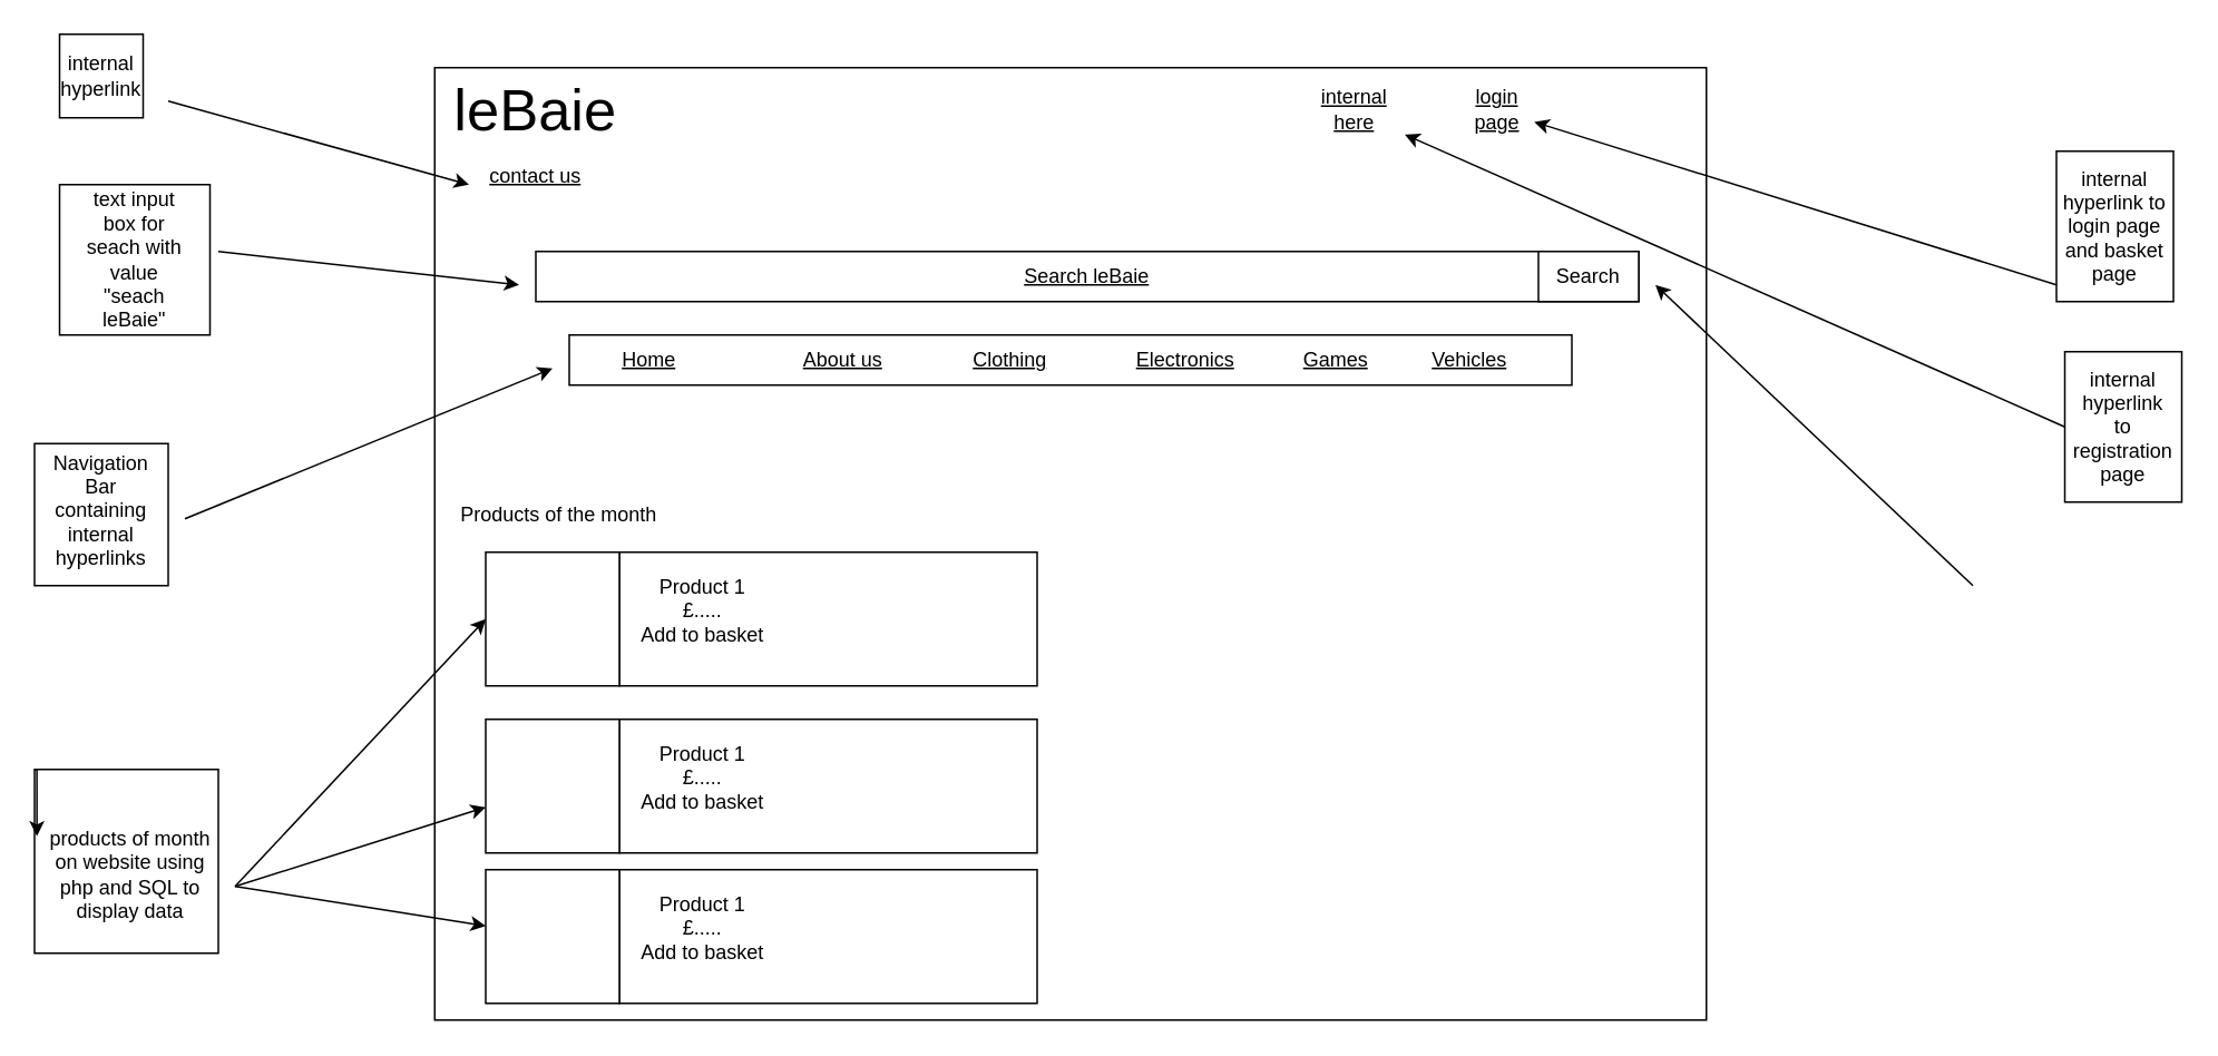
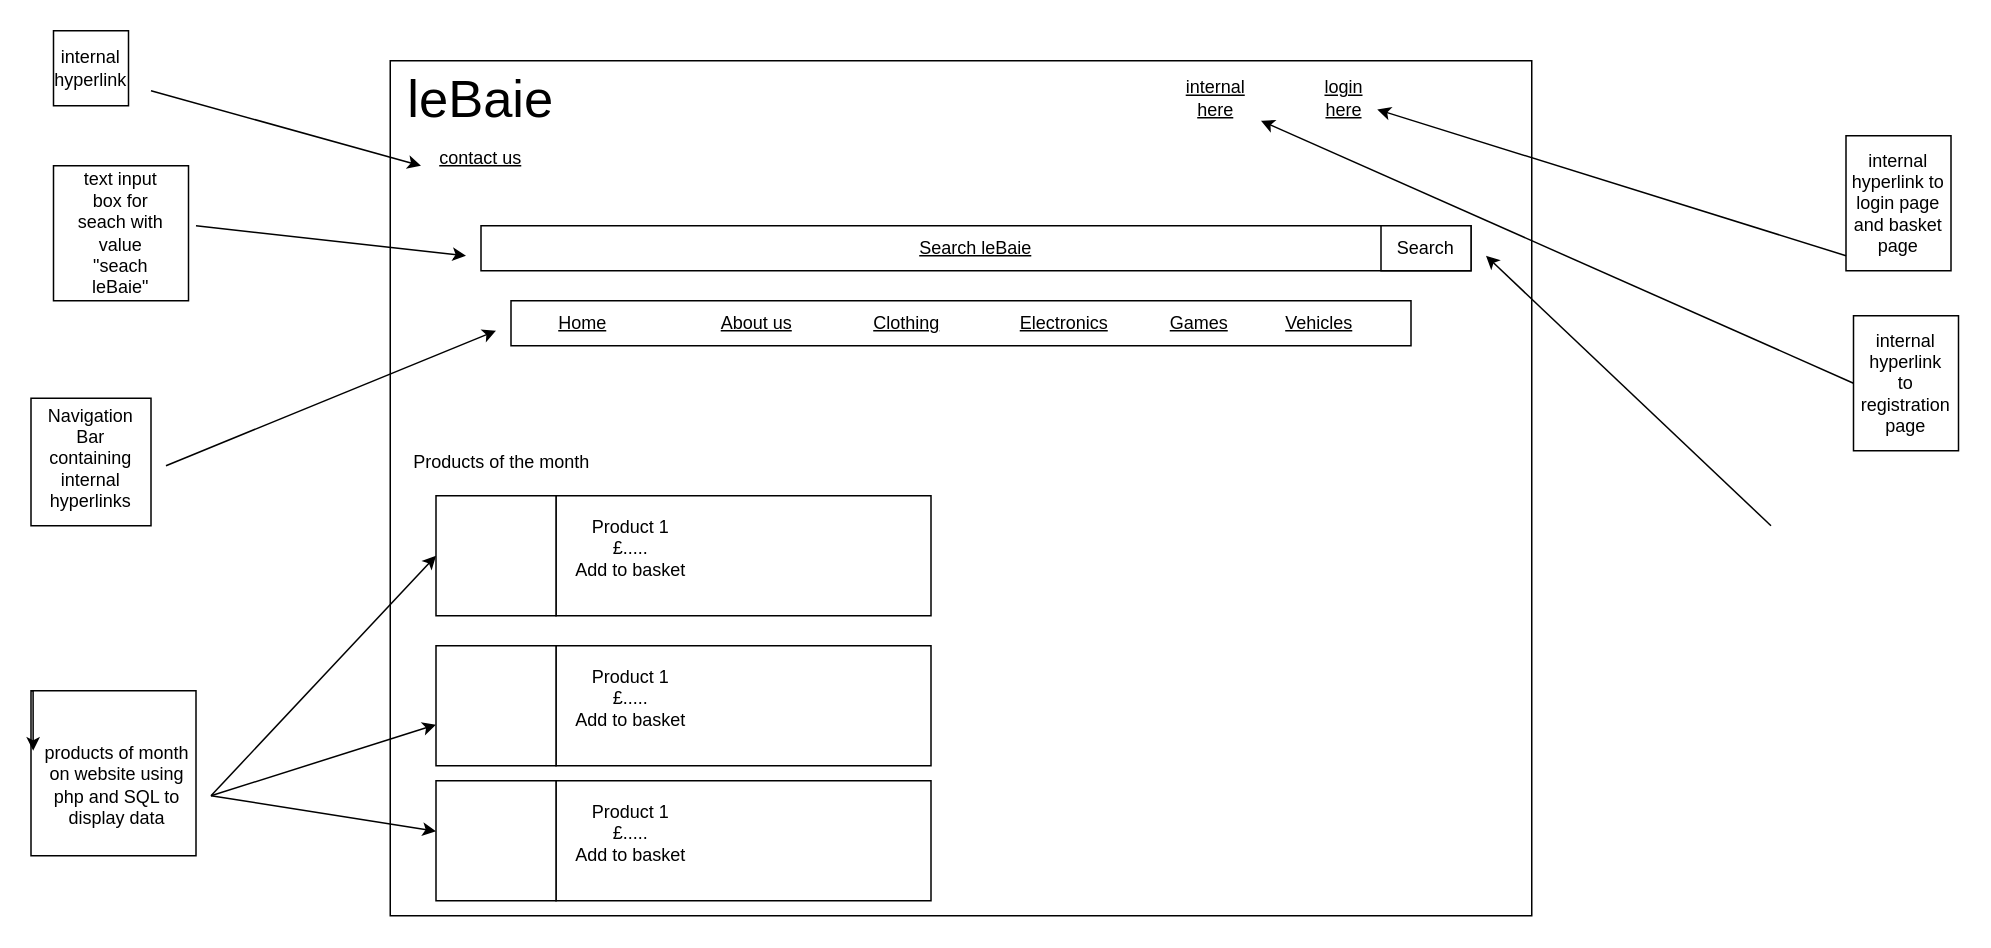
- <mxCell id="35" value="&lt;u&gt;login page&lt;/u&gt;" style="text;html=1;strokeColor=none;fillColor=none;align=center;verticalAlign=middle;whiteSpace=wrap;rounded=0;" parent="1" vertex="1"><mxGeometry x="872.5" y="50" width="45" height="30" as="geometry" /></mxCell>
+ <mxCell id="35" value="&lt;u&gt;login here&lt;/u&gt;" style="text;html=1;strokeColor=none;fillColor=none;align=center;verticalAlign=middle;whiteSpace=wrap;rounded=0;" parent="1" vertex="1"><mxGeometry x="872.5" y="50" width="45" height="30" as="geometry" /></mxCell>
